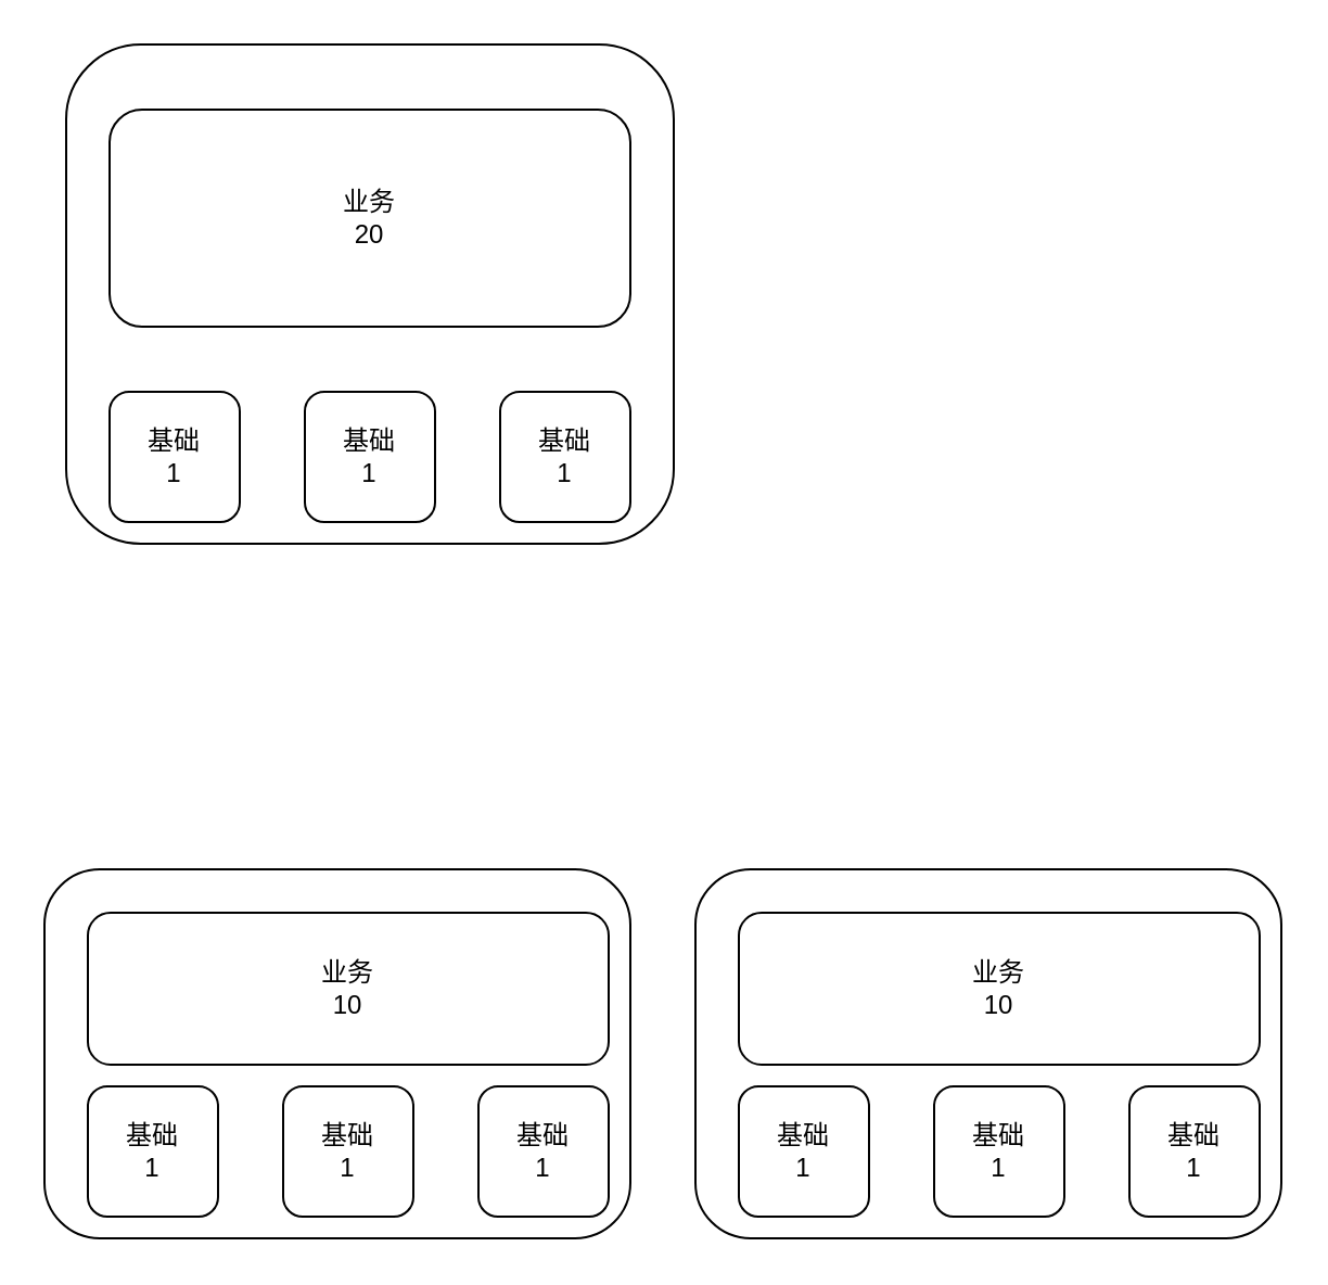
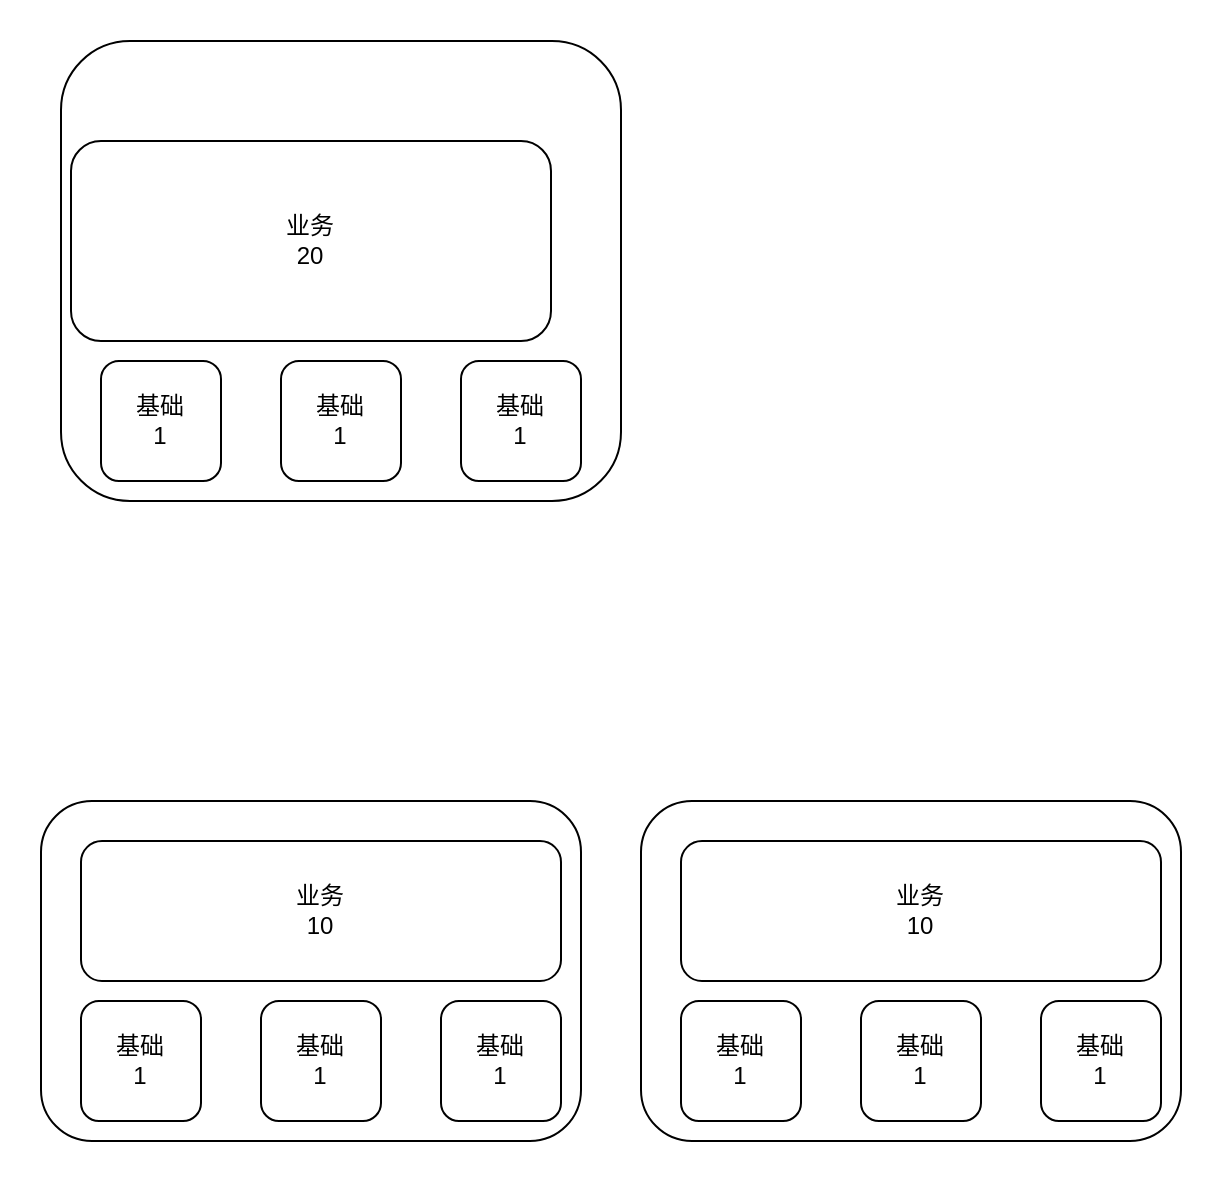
- <mxCell id="6" value="业务&lt;br&gt;20" style="rounded=1;whiteSpace=wrap;html=1;" vertex="1" parent="1"><mxGeometry x="50" y="50" width="240" height="100" as="geometry" /></mxCell>
+ <mxCell id="6" value="业务&lt;br&gt;20" style="rounded=1;whiteSpace=wrap;html=1;" vertex="1" parent="1"><mxGeometry x="35" y="70" width="240" height="100" as="geometry" /></mxCell>
